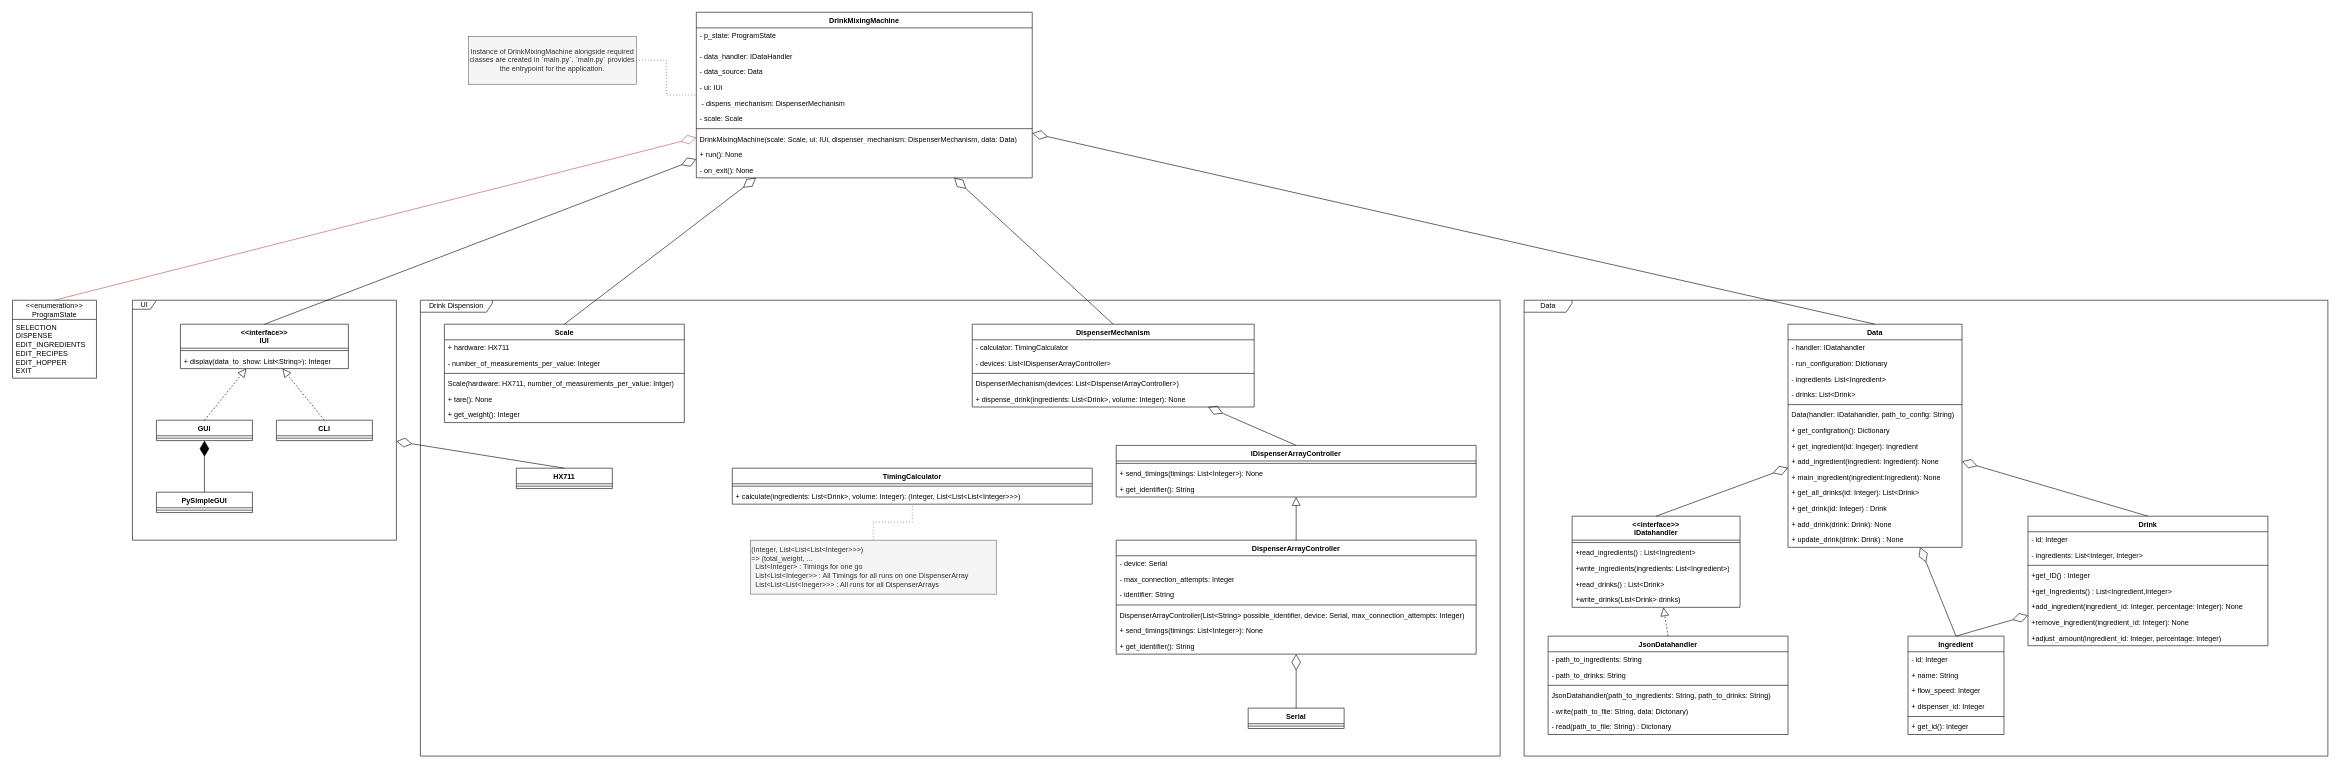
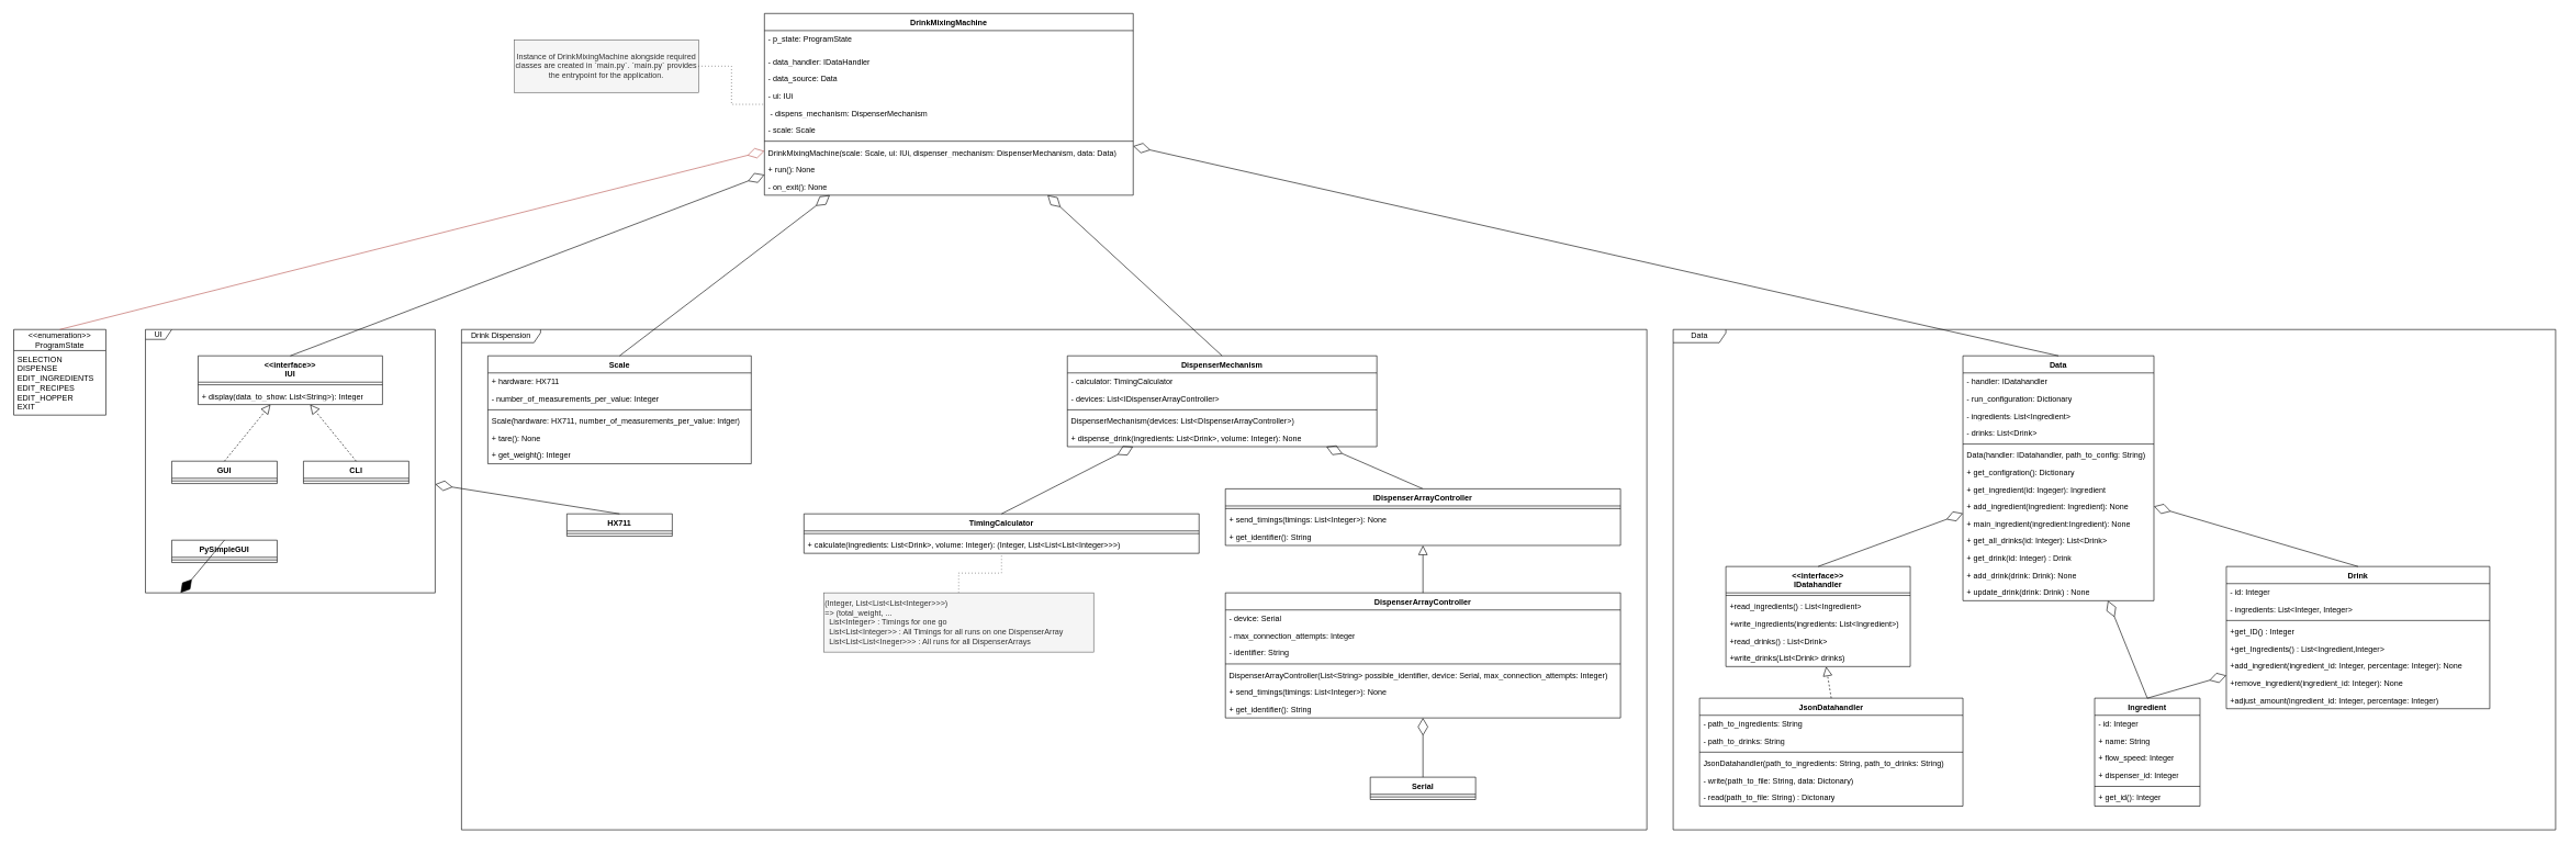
+ <mxCell id="67" value="" style="endArrow=diamondThin;endFill=0;endSize=24;html=1;rounded=0;exitX=0.5;exitY=0;exitDx=0;exitDy=0;" parent="1" source="49" target="52" edge="1"><mxGeometry width="160" relative="1" as="geometry"><mxPoint x="1710" y="980" as="sourcePoint" /><mxPoint x="1870" y="980" as="targetPoint" /></mxGeometry></mxCell>
- <mxCell id="29" value="" style="endArrow=diamondThin;endFill=1;endSize=24;html=1;rounded=0;exitX=0.5;exitY=0;exitDx=0;exitDy=0;" parent="1" source="25" target="23" edge="1"><mxGeometry width="160" relative="1" as="geometry"><mxPoint x="200" y="510" as="sourcePoint" /><mxPoint x="360" y="510" as="targetPoint" /></mxGeometry></mxCell>
+ <mxCell id="29" value="" style="endArrow=diamondThin;endFill=1;endSize=24;html=1;rounded=0;exitX=0.5;exitY=0;exitDx=0;exitDy=0;" parent="1" source="25" target="15" edge="1"><mxGeometry width="160" relative="1" as="geometry"><mxPoint x="200" y="510" as="sourcePoint" /><mxPoint x="360" y="510" as="targetPoint" /></mxGeometry></mxCell>
